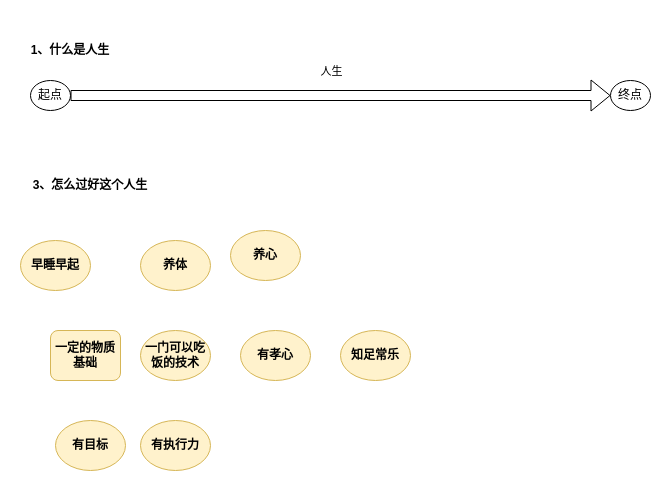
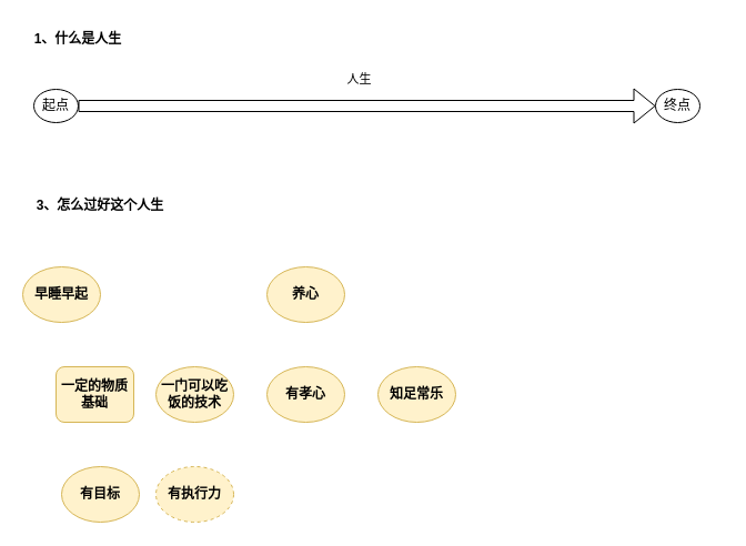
- <mxCell id="6" value="1、什么是人生" style="text;html=1;strokeColor=none;fillColor=none;align=center;verticalAlign=middle;whiteSpace=wrap;rounded=0;fontStyle=1" vertex="1" parent="1"><mxGeometry x="20" y="35" width="100" height="30" as="geometry" /></mxCell>
+ <mxCell id="6" value="1、什么是人生" style="text;html=1;strokeColor=none;fillColor=none;align=center;verticalAlign=middle;whiteSpace=wrap;rounded=0;fontStyle=1" vertex="1" parent="1"><mxGeometry x="20" y="20" width="100" height="30" as="geometry" /></mxCell>
- <mxCell id="3" value="终点" style="ellipse;whiteSpace=wrap;html=1;" vertex="1" parent="1"><mxGeometry x="610" y="80" width="40" height="30" as="geometry" /></mxCell>
+ <mxCell id="3" value="终点" style="ellipse;whiteSpace=wrap;html=1;" vertex="1" parent="1"><mxGeometry x="590" y="80" width="40" height="30" as="geometry" /></mxCell>
- <mxCell id="10" value="养心" style="ellipse;whiteSpace=wrap;html=1;labelBackgroundColor=none;fillColor=#fff2cc;strokeColor=#d6b656;fontStyle=1" vertex="1" parent="1"><mxGeometry x="230" y="230" width="70" height="50" as="geometry" /></mxCell>
+ <mxCell id="10" value="养心" style="ellipse;whiteSpace=wrap;html=1;labelBackgroundColor=none;fillColor=#fff2cc;strokeColor=#d6b656;fontStyle=1" vertex="1" parent="1"><mxGeometry x="240" y="240" width="70" height="50" as="geometry" /></mxCell>
- <mxCell id="9" value="养体" style="ellipse;whiteSpace=wrap;html=1;labelBackgroundColor=none;fillColor=#fff2cc;strokeColor=#d6b656;fontStyle=1" vertex="1" parent="1"><mxGeometry x="140" y="240" width="70" height="50" as="geometry" /></mxCell>
- <mxCell id="16" value="有执行力" style="ellipse;whiteSpace=wrap;html=1;labelBackgroundColor=none;fillColor=#fff2cc;strokeColor=#d6b656;fontStyle=1" vertex="1" parent="1"><mxGeometry x="140" y="420" width="70" height="50" as="geometry" /></mxCell>
+ <mxCell id="16" value="有执行力" style="ellipse;whiteSpace=wrap;html=1;labelBackgroundColor=none;fillColor=#fff2cc;strokeColor=#d6b656;fontStyle=1;dashed=1;" vertex="1" parent="1"><mxGeometry x="140" y="420" width="70" height="50" as="geometry" /></mxCell>
